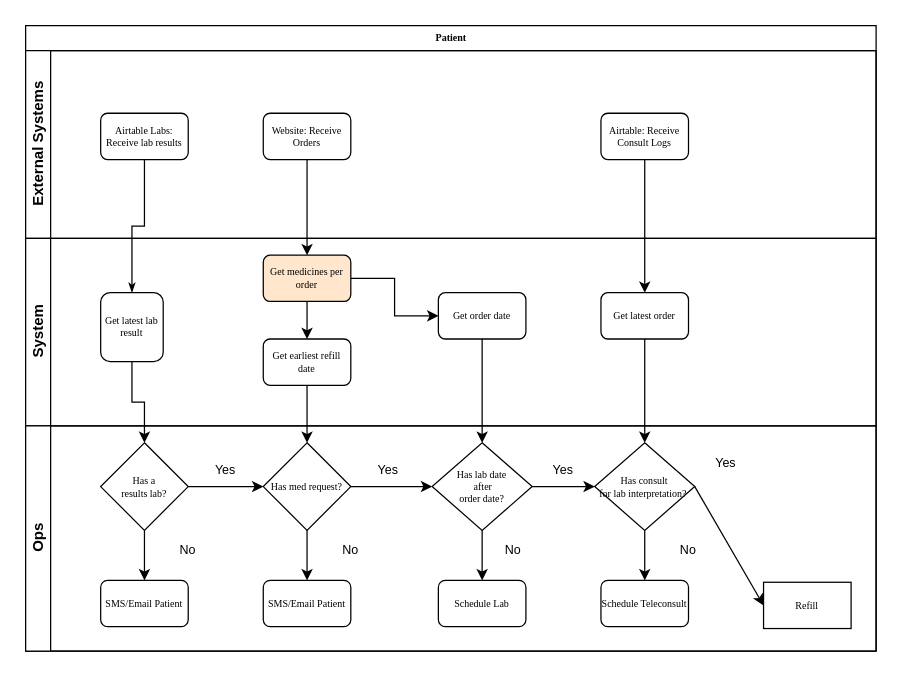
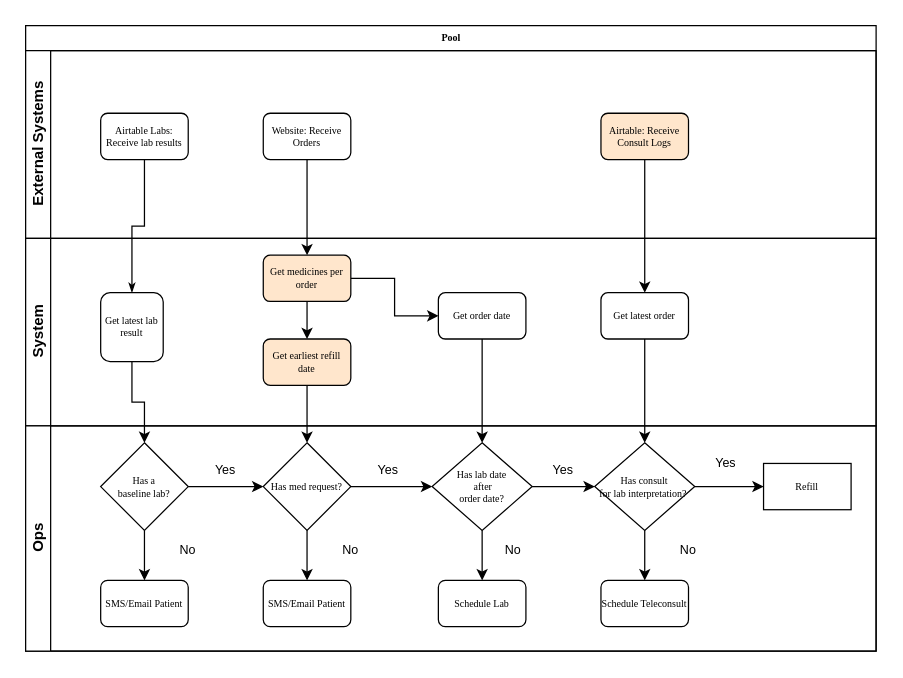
- <mxCell id="2" value="Patient" style="swimlane;html=1;childLayout=stackLayout;horizontal=1;startSize=20;horizontalStack=0;rounded=0;shadow=0;labelBackgroundColor=none;strokeWidth=1;fontFamily=Verdana;fontSize=8;align=center;" vertex="1" parent="1"><mxGeometry x="20" y="20" width="680" height="500" as="geometry" /></mxCell>
+ <mxCell id="2" value="Pool" style="swimlane;html=1;childLayout=stackLayout;horizontal=1;startSize=20;horizontalStack=0;rounded=0;shadow=0;labelBackgroundColor=none;strokeWidth=1;fontFamily=Verdana;fontSize=8;align=center;" vertex="1" parent="1"><mxGeometry x="20" y="20" width="680" height="500" as="geometry" /></mxCell>
- <mxCell id="13" value="Airtable: Receive Consult Logs" style="rounded=1;whiteSpace=wrap;html=1;shadow=0;labelBackgroundColor=none;strokeWidth=1;fontFamily=Verdana;fontSize=8;align=center;" vertex="1" parent="10"><mxGeometry x="460" y="50.0" width="70" height="37" as="geometry" /></mxCell>
+ <mxCell id="13" value="Airtable: Receive Consult Logs" style="rounded=1;whiteSpace=wrap;html=1;shadow=0;labelBackgroundColor=none;strokeWidth=1;fontFamily=Verdana;fontSize=8;align=center;fillColor=#ffe6cc;" vertex="1" parent="10"><mxGeometry x="460" y="50.0" width="70" height="37" as="geometry" /></mxCell>
- <mxCell id="19" value="Get earliest refill date" style="rounded=1;whiteSpace=wrap;html=1;shadow=0;labelBackgroundColor=none;strokeWidth=1;fontFamily=Verdana;fontSize=8;align=center;" vertex="1" parent="14"><mxGeometry x="190" y="80.5" width="70" height="37" as="geometry" /></mxCell>
+ <mxCell id="19" value="Get earliest refill date" style="rounded=1;whiteSpace=wrap;html=1;shadow=0;labelBackgroundColor=none;strokeWidth=1;fontFamily=Verdana;fontSize=8;align=center;fillColor=#ffe6cc;" vertex="1" parent="14"><mxGeometry x="190" y="80.5" width="70" height="37" as="geometry" /></mxCell>
- <mxCell id="24" value="Has a &lt;br&gt;results lab?" style="strokeWidth=1;html=1;shape=mxgraph.flowchart.decision;whiteSpace=wrap;rounded=1;shadow=0;labelBackgroundColor=none;fontFamily=Verdana;fontSize=8;align=center;" vertex="1" parent="22"><mxGeometry x="60" y="13.5" width="70" height="70" as="geometry" /></mxCell>
+ <mxCell id="24" value="Has a &lt;br&gt;baseline lab?" style="strokeWidth=1;html=1;shape=mxgraph.flowchart.decision;whiteSpace=wrap;rounded=1;shadow=0;labelBackgroundColor=none;fontFamily=Verdana;fontSize=8;align=center;" vertex="1" parent="22"><mxGeometry x="60" y="13.5" width="70" height="70" as="geometry" /></mxCell>
- <mxCell id="39" value="Refill" style="rounded=1;whiteSpace=wrap;html=1;shadow=0;labelBackgroundColor=none;strokeWidth=1;fontFamily=Verdana;fontSize=8;align=center;arcSize=0;" vertex="1" parent="22"><mxGeometry x="590" y="125" width="70" height="37" as="geometry" /></mxCell>
+ <mxCell id="39" value="Refill" style="rounded=1;whiteSpace=wrap;html=1;shadow=0;labelBackgroundColor=none;strokeWidth=1;fontFamily=Verdana;fontSize=8;align=center;arcSize=0;" vertex="1" parent="22"><mxGeometry x="590" y="30" width="70" height="37" as="geometry" /></mxCell>
